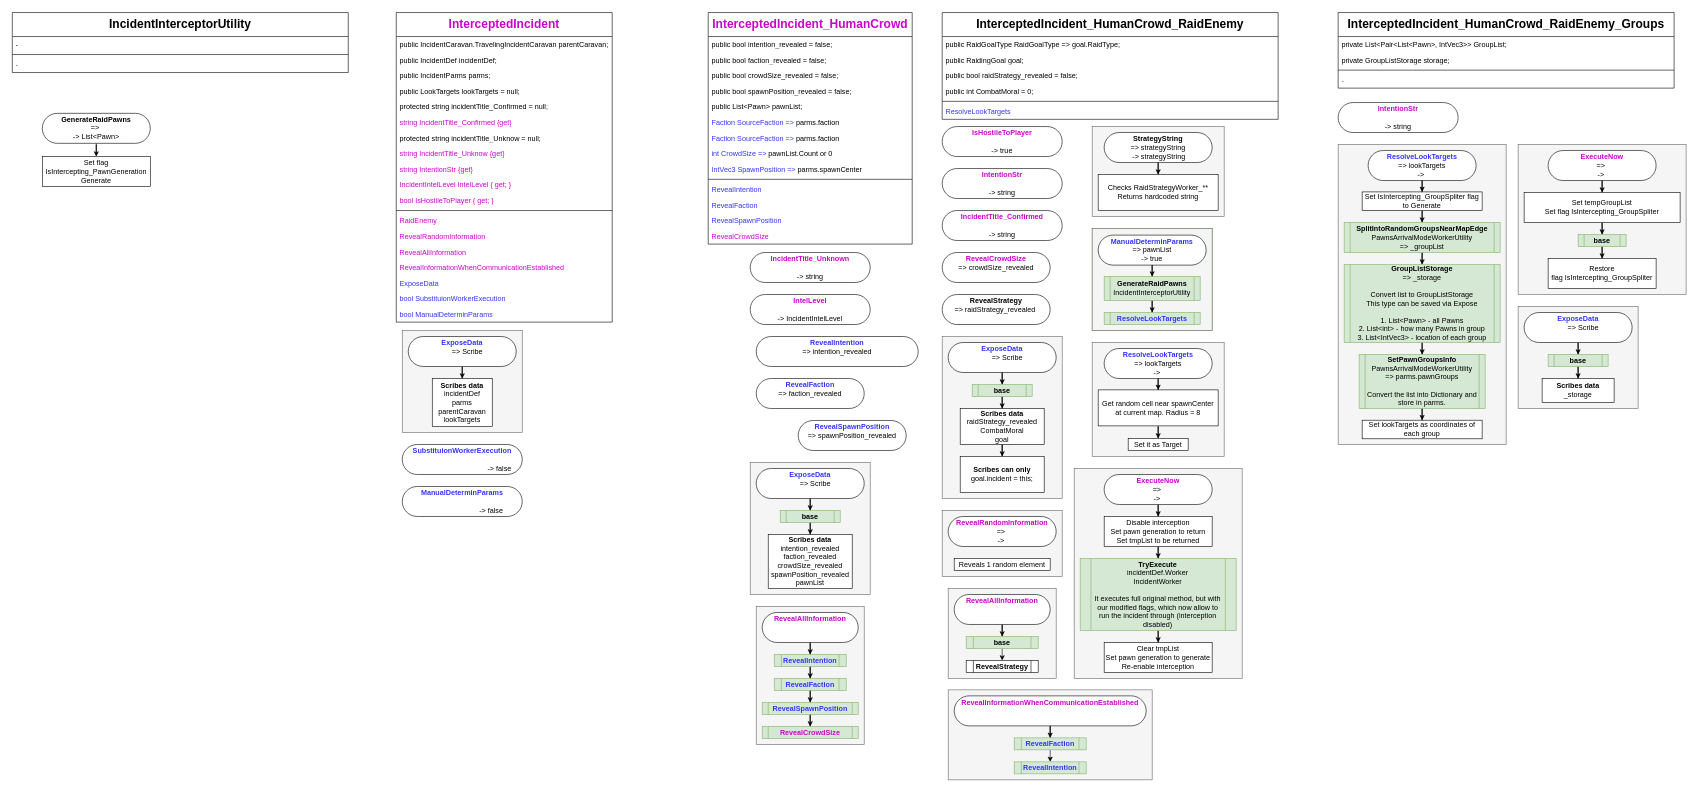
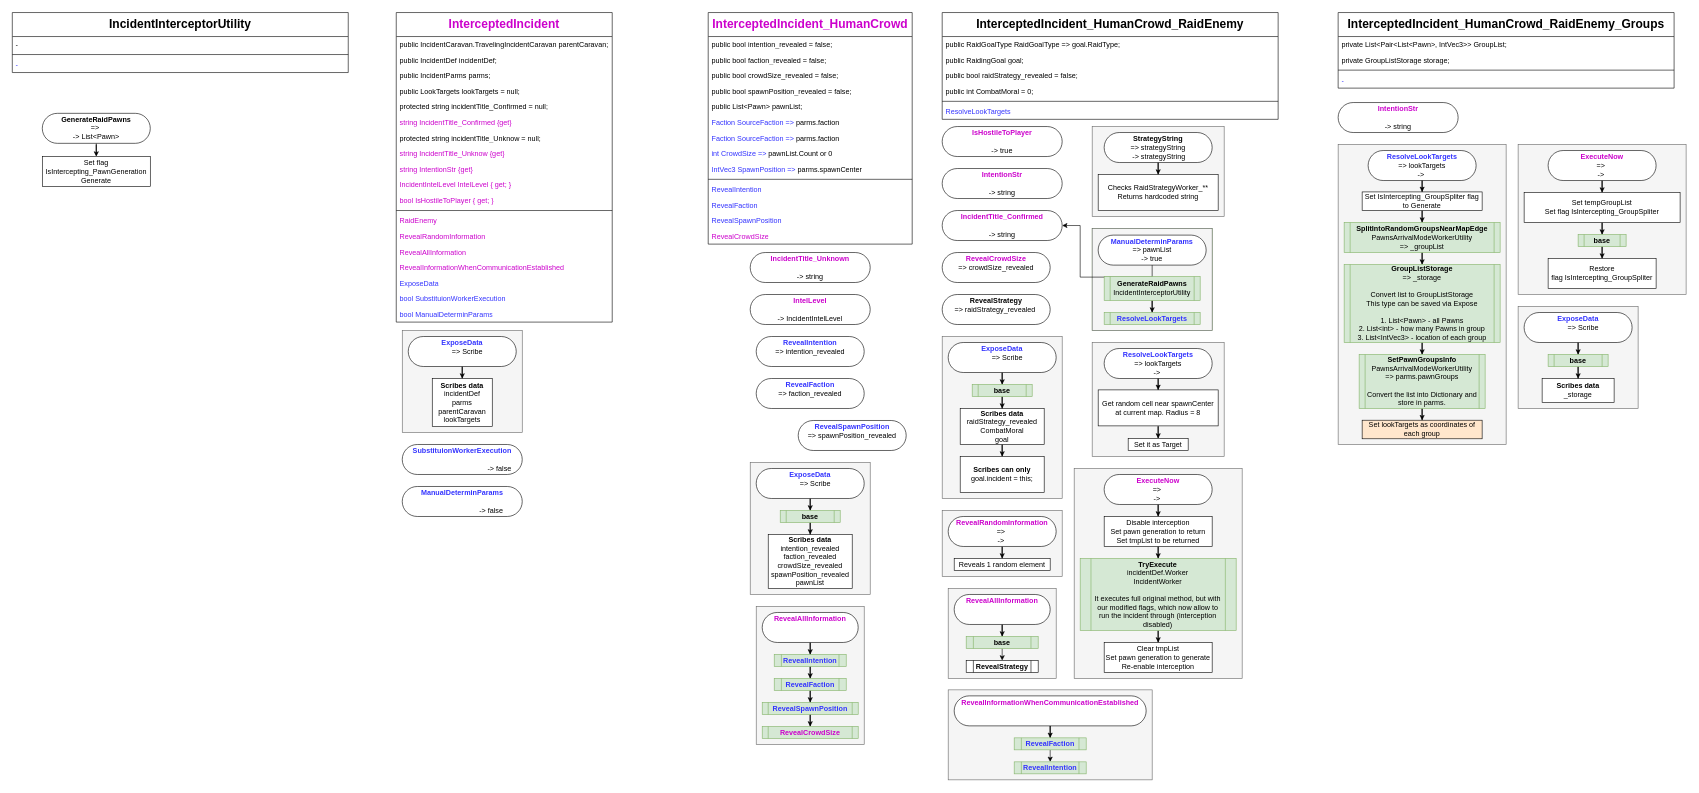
- <mxCell id="86" style="edgeStyle=orthogonalEdgeStyle;rounded=0;orthogonalLoop=1;jettySize=auto;html=1;exitX=0.5;exitY=0.5;exitDx=0;exitDy=25;exitPerimeter=0;" edge="1" parent="84" source="87" target="89"><mxGeometry relative="1" as="geometry" /></mxCell>
+ <mxCell id="86" style="edgeStyle=orthogonalEdgeStyle;rounded=0;orthogonalLoop=1;jettySize=auto;html=1;exitX=0.5;exitY=0.5;exitDx=0;exitDy=25;exitPerimeter=0;" edge="1" parent="84" source="87" target="76"><mxGeometry relative="1" as="geometry" /></mxCell>
- <mxCell id="53" value="&lt;font color=&quot;#3333ff&quot;&gt;&lt;b&gt;RevealIntention&lt;/b&gt;&lt;/font&gt;&lt;br&gt;&lt;div style=&quot;&quot;&gt;&lt;span style=&quot;background-color: transparent;&quot;&gt;=&amp;gt;&amp;nbsp;&lt;/span&gt;&lt;span style=&quot;background-color: transparent;&quot;&gt;intention_revealed&lt;/span&gt;&lt;/div&gt;&lt;div style=&quot;&quot;&gt;&lt;br&gt;&lt;/div&gt;" style="html=1;dashed=0;whiteSpace=wrap;shape=mxgraph.dfd.start;align=center;" vertex="1" parent="1"><mxGeometry x="1260" y="560" width="270" height="50" as="geometry" /></mxCell>
+ <mxCell id="53" value="&lt;font color=&quot;#3333ff&quot;&gt;&lt;b&gt;RevealIntention&lt;/b&gt;&lt;/font&gt;&lt;br&gt;&lt;div style=&quot;&quot;&gt;&lt;span style=&quot;background-color: transparent;&quot;&gt;=&amp;gt;&amp;nbsp;&lt;/span&gt;&lt;span style=&quot;background-color: transparent;&quot;&gt;intention_revealed&lt;/span&gt;&lt;/div&gt;&lt;div style=&quot;&quot;&gt;&lt;br&gt;&lt;/div&gt;" style="html=1;dashed=0;whiteSpace=wrap;shape=mxgraph.dfd.start;align=center;" vertex="1" parent="1"><mxGeometry x="1260" y="560" width="180" height="50" as="geometry" /></mxCell>
- <mxCell id="153" value="Set lookTargets as coordinates of each group" style="whiteSpace=wrap;html=1;dashed=0;" vertex="1" parent="141"><mxGeometry x="40" y="459.5" width="200" height="31" as="geometry" /></mxCell>
+ <mxCell id="153" value="Set lookTargets as coordinates of each group" style="whiteSpace=wrap;html=1;dashed=0;fillColor=#ffe6cc;" vertex="1" parent="141"><mxGeometry x="40" y="459.5" width="200" height="31" as="geometry" /></mxCell>
+ <mxCell id="118" value="" style="edgeStyle=orthogonalEdgeStyle;rounded=0;orthogonalLoop=1;jettySize=auto;html=1;" edge="1" parent="116" source="119" target="120"><mxGeometry relative="1" as="geometry" /></mxCell>
